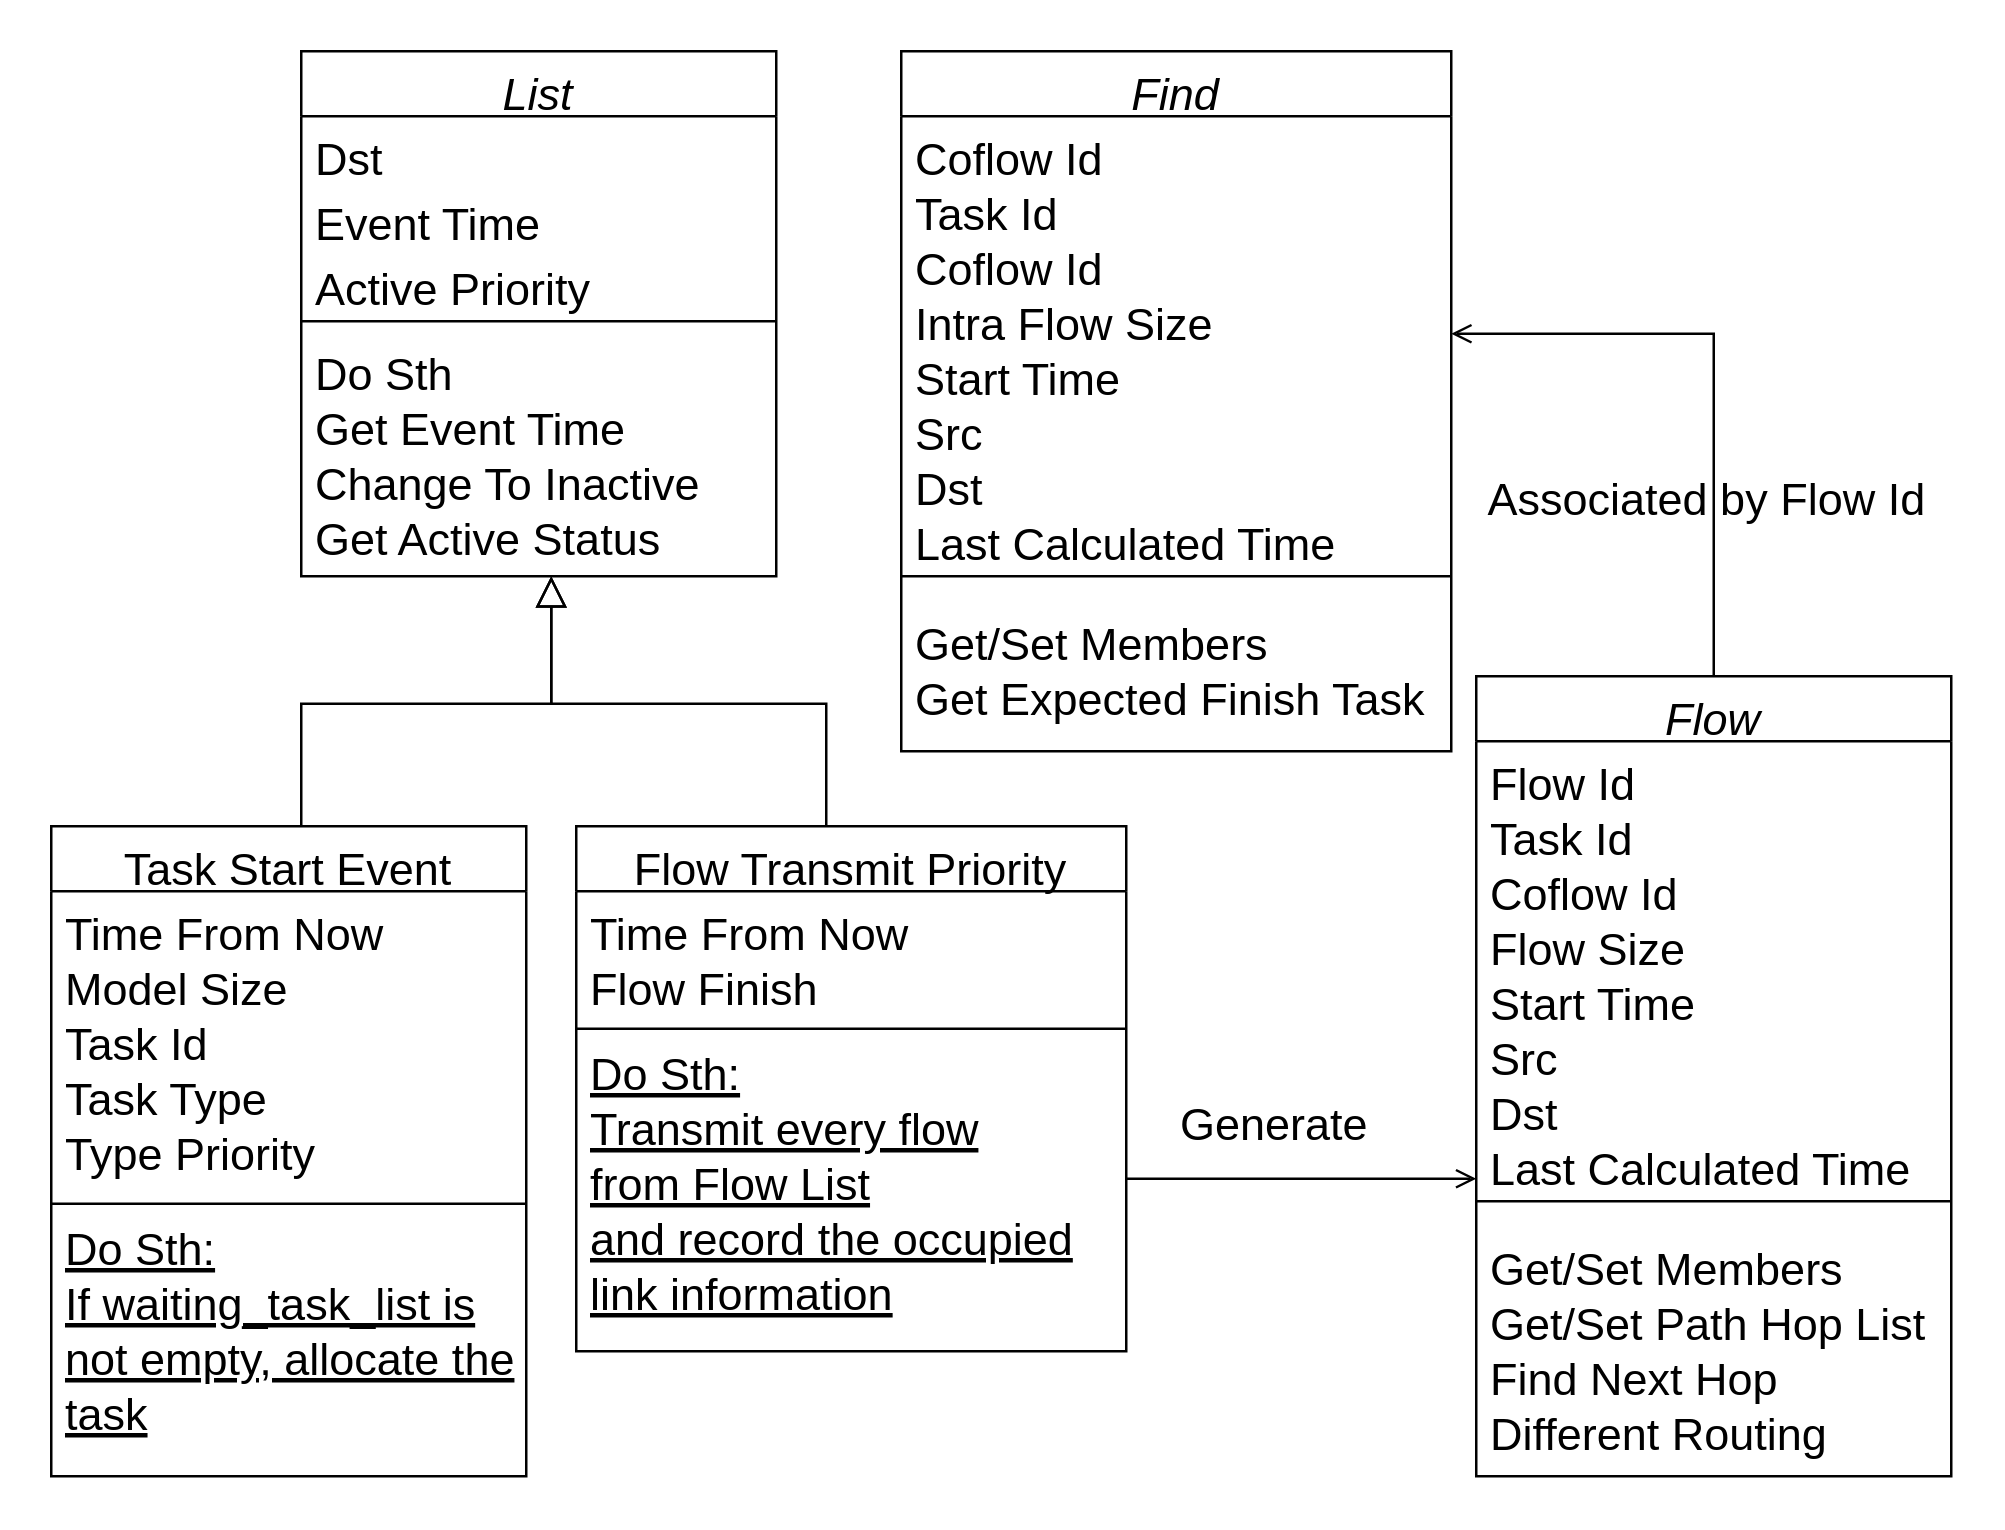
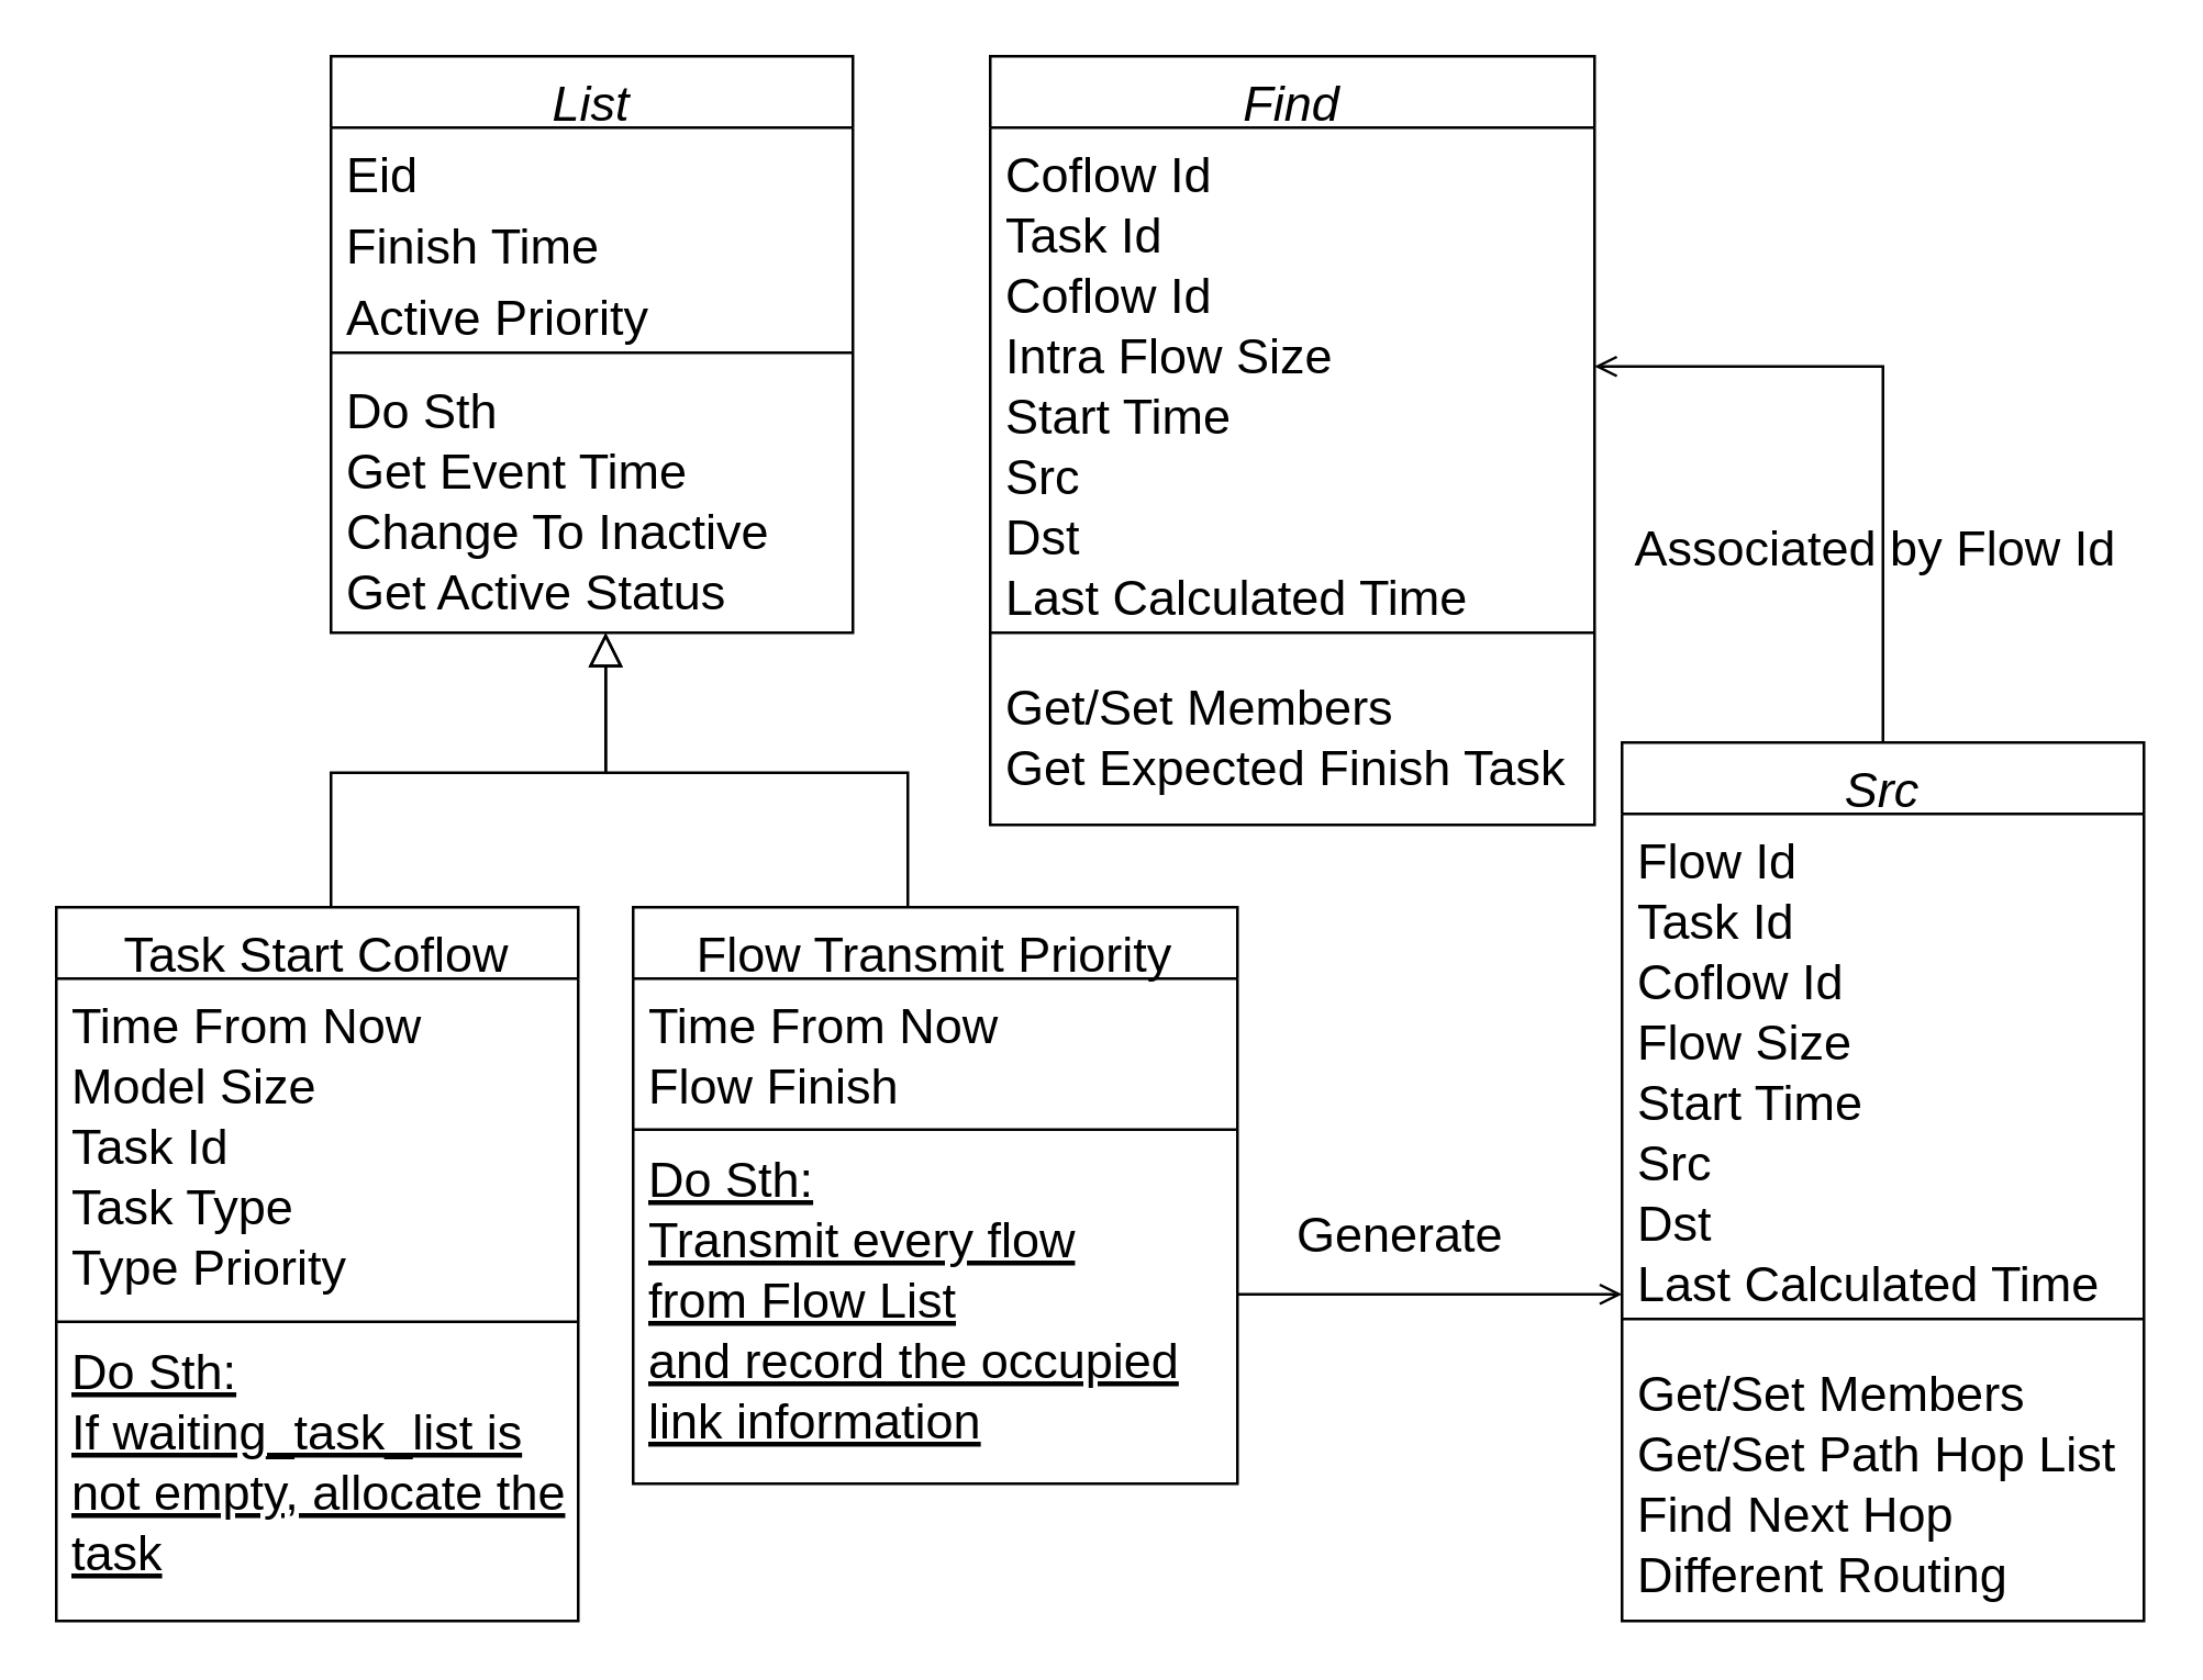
- <mxCell id="3" value="Dst" style="text;align=left;verticalAlign=top;spacingLeft=4;spacingRight=4;overflow=hidden;rotatable=0;points=[[0,0.5],[1,0.5]];portConstraint=eastwest;fontSize=18;" vertex="1" parent="2"><mxGeometry y="26" width="190" height="26" as="geometry" /></mxCell>
+ <mxCell id="3" value="Eid" style="text;align=left;verticalAlign=top;spacingLeft=4;spacingRight=4;overflow=hidden;rotatable=0;points=[[0,0.5],[1,0.5]];portConstraint=eastwest;fontSize=18;" vertex="1" parent="2"><mxGeometry y="26" width="190" height="26" as="geometry" /></mxCell>
- <mxCell id="4" value="Event Time" style="text;align=left;verticalAlign=top;spacingLeft=4;spacingRight=4;overflow=hidden;rotatable=0;points=[[0,0.5],[1,0.5]];portConstraint=eastwest;rounded=0;shadow=0;html=0;fontSize=18;" vertex="1" parent="2"><mxGeometry y="52" width="190" height="26" as="geometry" /></mxCell>
+ <mxCell id="4" value="Finish Time" style="text;align=left;verticalAlign=top;spacingLeft=4;spacingRight=4;overflow=hidden;rotatable=0;points=[[0,0.5],[1,0.5]];portConstraint=eastwest;rounded=0;shadow=0;html=0;fontSize=18;" vertex="1" parent="2"><mxGeometry y="52" width="190" height="26" as="geometry" /></mxCell>
- <mxCell id="24" value="Flow" style="swimlane;fontStyle=2;align=center;verticalAlign=top;childLayout=stackLayout;horizontal=1;startSize=26;horizontalStack=0;resizeParent=1;resizeLast=0;collapsible=1;marginBottom=0;rounded=0;shadow=0;strokeWidth=1;fontSize=18;" vertex="1" parent="1"><mxGeometry x="590" y="270" width="190" height="320" as="geometry"><mxRectangle x="220" y="530" width="160" height="26" as="alternateBounds" /></mxGeometry></mxCell>
+ <mxCell id="24" value="Src" style="swimlane;fontStyle=2;align=center;verticalAlign=top;childLayout=stackLayout;horizontal=1;startSize=26;horizontalStack=0;resizeParent=1;resizeLast=0;collapsible=1;marginBottom=0;rounded=0;shadow=0;strokeWidth=1;fontSize=18;" vertex="1" parent="1"><mxGeometry x="590" y="270" width="190" height="320" as="geometry"><mxRectangle x="220" y="530" width="160" height="26" as="alternateBounds" /></mxGeometry></mxCell>
- <mxCell id="14" value="Task Start Event" style="swimlane;fontStyle=0;align=center;verticalAlign=top;childLayout=stackLayout;horizontal=1;startSize=26;horizontalStack=0;resizeParent=1;resizeLast=0;collapsible=1;marginBottom=0;rounded=0;shadow=0;strokeWidth=1;fontSize=18;" vertex="1" parent="1"><mxGeometry x="20" y="330" width="190" height="260" as="geometry"><mxRectangle x="130" y="380" width="160" height="26" as="alternateBounds" /></mxGeometry></mxCell>
+ <mxCell id="14" value="Task Start Coflow" style="swimlane;fontStyle=0;align=center;verticalAlign=top;childLayout=stackLayout;horizontal=1;startSize=26;horizontalStack=0;resizeParent=1;resizeLast=0;collapsible=1;marginBottom=0;rounded=0;shadow=0;strokeWidth=1;fontSize=18;" vertex="1" parent="1"><mxGeometry x="20" y="330" width="190" height="260" as="geometry"><mxRectangle x="130" y="380" width="160" height="26" as="alternateBounds" /></mxGeometry></mxCell>
